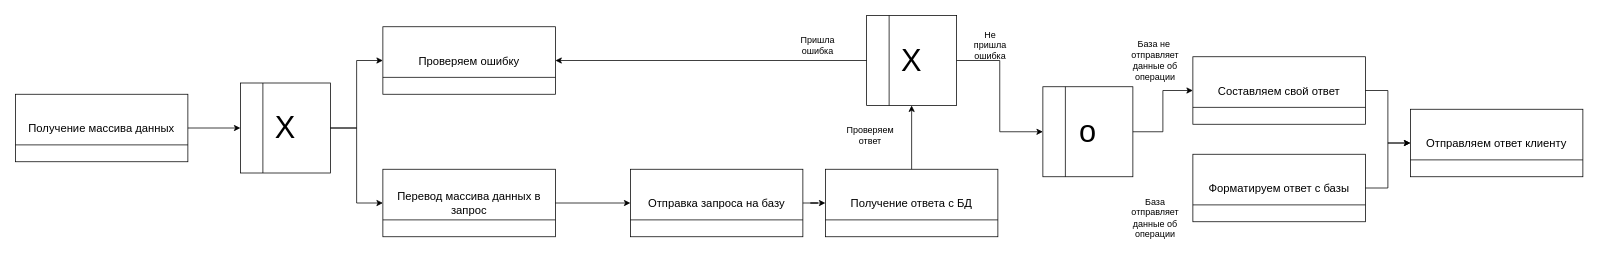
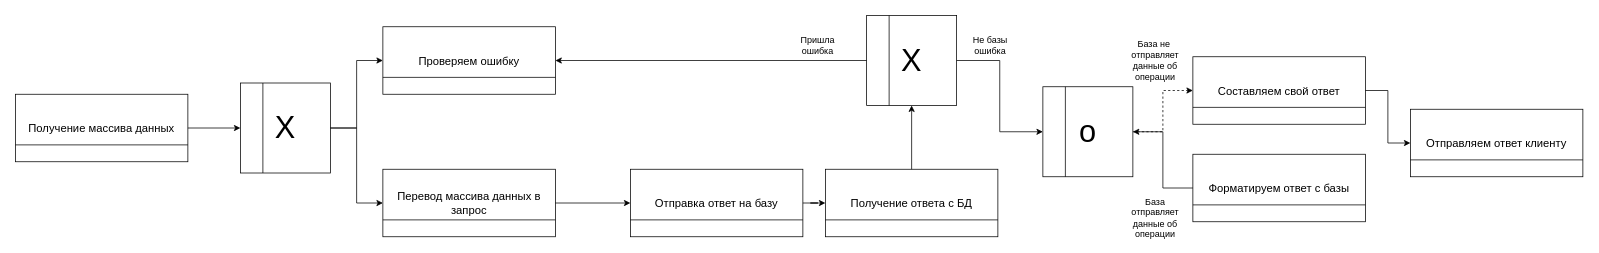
- <mxCell id="48" value="Не пришла ошибка" style="text;html=1;align=center;verticalAlign=middle;whiteSpace=wrap;rounded=0;" parent="1" vertex="1"><mxGeometry x="1290" y="45" width="60" height="30" as="geometry" /></mxCell>
+ <mxCell id="48" value="Не базы ошибка" style="text;html=1;align=center;verticalAlign=middle;whiteSpace=wrap;rounded=0;" parent="1" vertex="1"><mxGeometry x="1290" y="45" width="60" height="30" as="geometry" /></mxCell>
- <mxCell id="39" style="edgeStyle=orthogonalEdgeStyle;rounded=0;orthogonalLoop=1;jettySize=auto;html=1;" parent="1" source="26" target="34" edge="1"><mxGeometry relative="1" as="geometry" /></mxCell>
+ <mxCell id="39" style="edgeStyle=orthogonalEdgeStyle;rounded=0;orthogonalLoop=1;jettySize=auto;html=1;dashed=1;" parent="1" source="26" target="34" edge="1"><mxGeometry relative="1" as="geometry" /></mxCell>
- <mxCell id="47" value="Проверяем ответ" style="text;html=1;align=center;verticalAlign=middle;whiteSpace=wrap;rounded=0;" parent="1" vertex="1"><mxGeometry x="1130" y="165" width="60" height="30" as="geometry" /></mxCell>
- <mxCell id="44" style="edgeStyle=orthogonalEdgeStyle;rounded=0;orthogonalLoop=1;jettySize=auto;html=1;entryX=0;entryY=0.5;entryDx=0;entryDy=0;" parent="1" source="37" target="41" edge="1"><mxGeometry relative="1" as="geometry" /></mxCell>
+ <mxCell id="44" style="edgeStyle=orthogonalEdgeStyle;rounded=0;orthogonalLoop=1;jettySize=auto;html=1;" parent="1" source="37" target="26" edge="1"><mxGeometry relative="1" as="geometry" /></mxCell>
- <mxCell id="18" value="&lt;div style=&quot;font-size: 15px;&quot;&gt;Отправка запроса на базу&lt;/div&gt;" style="rounded=0;whiteSpace=wrap;html=1;" parent="17" vertex="1"><mxGeometry width="230.0" height="90" as="geometry" /></mxCell>
+ <mxCell id="18" value="&lt;div style=&quot;font-size: 15px;&quot;&gt;Отправка ответ на базу&lt;/div&gt;" style="rounded=0;whiteSpace=wrap;html=1;" parent="17" vertex="1"><mxGeometry width="230.0" height="90" as="geometry" /></mxCell>
